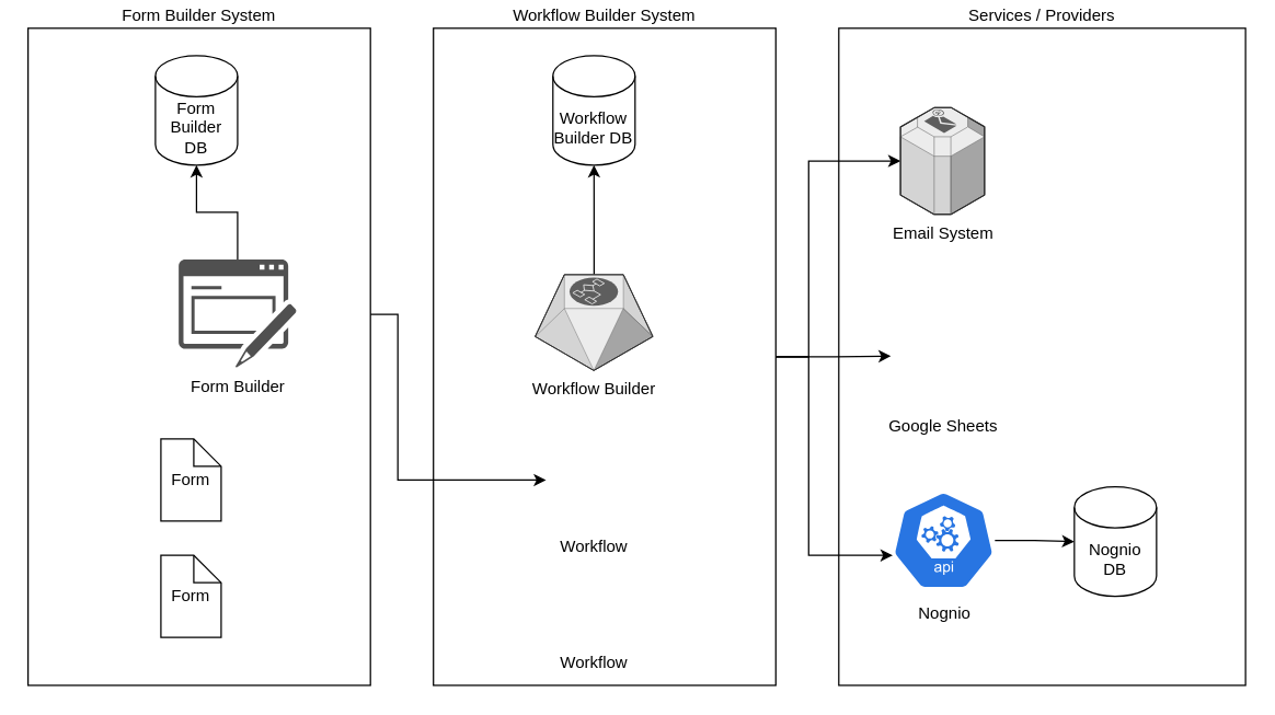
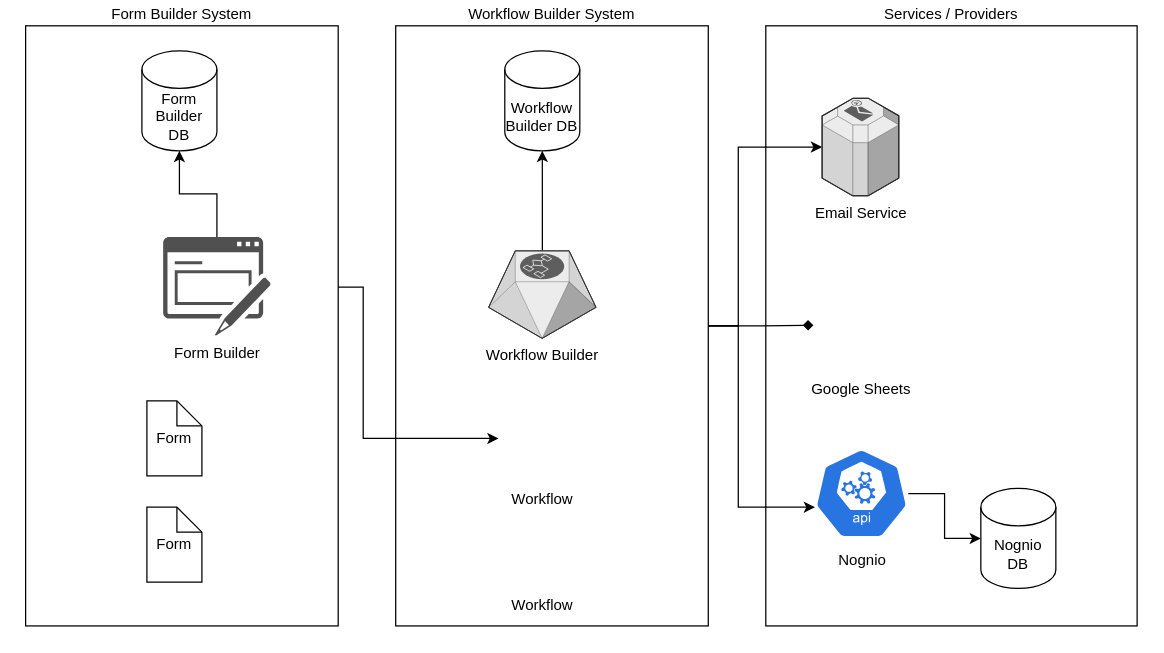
- <mxCell id="17" value="Email System" style="verticalLabelPosition=bottom;html=1;verticalAlign=top;strokeWidth=1;align=center;outlineConnect=0;dashed=0;outlineConnect=0;shape=mxgraph.aws3d.email_service;fillColor=#ECECEC;strokeColor=#5E5E5E;aspect=fixed;" parent="1" vertex="1"><mxGeometry x="657.04" y="78" width="61.35" height="78" as="geometry" /></mxCell>
+ <mxCell id="17" value="Email Service" style="verticalLabelPosition=bottom;html=1;verticalAlign=top;strokeWidth=1;align=center;outlineConnect=0;dashed=0;outlineConnect=0;shape=mxgraph.aws3d.email_service;fillColor=#ECECEC;strokeColor=#5E5E5E;aspect=fixed;" parent="1" vertex="1"><mxGeometry x="657.04" y="78" width="61.35" height="78" as="geometry" /></mxCell>
- <mxCell id="4" style="edgeStyle=orthogonalEdgeStyle;rounded=0;orthogonalLoop=1;jettySize=auto;html=1;" parent="1" source="6" target="14" edge="1"><mxGeometry relative="1" as="geometry" /></mxCell>
+ <mxCell id="4" style="edgeStyle=orthogonalEdgeStyle;rounded=0;orthogonalLoop=1;jettySize=auto;html=1;endArrow=diamond;" parent="1" source="6" target="14" edge="1"><mxGeometry relative="1" as="geometry" /></mxCell>
- <mxCell id="18" value="Nognio&lt;br&gt;DB" style="shape=cylinder3;whiteSpace=wrap;html=1;boundedLbl=1;backgroundOutline=1;size=15;" parent="1" vertex="1"><mxGeometry x="784" y="355" width="60" height="80" as="geometry" /></mxCell>
+ <mxCell id="18" value="Nognio&lt;br&gt;DB" style="shape=cylinder3;whiteSpace=wrap;html=1;boundedLbl=1;backgroundOutline=1;size=15;" parent="1" vertex="1"><mxGeometry x="784" y="390" width="60" height="80" as="geometry" /></mxCell>
